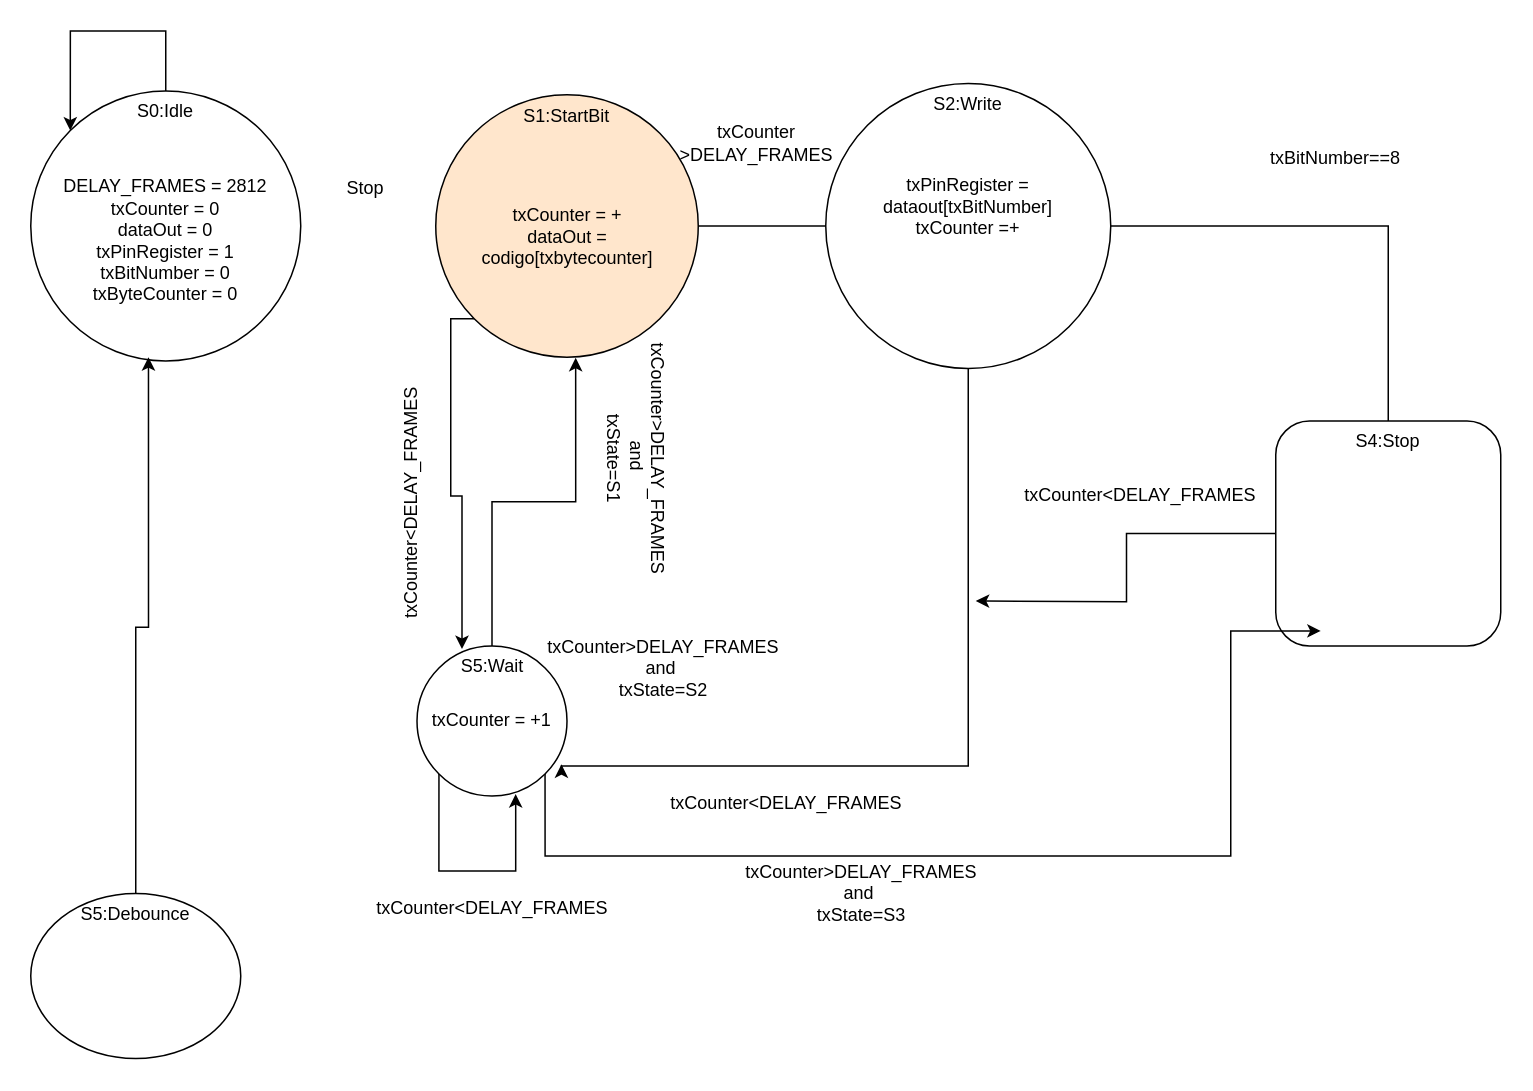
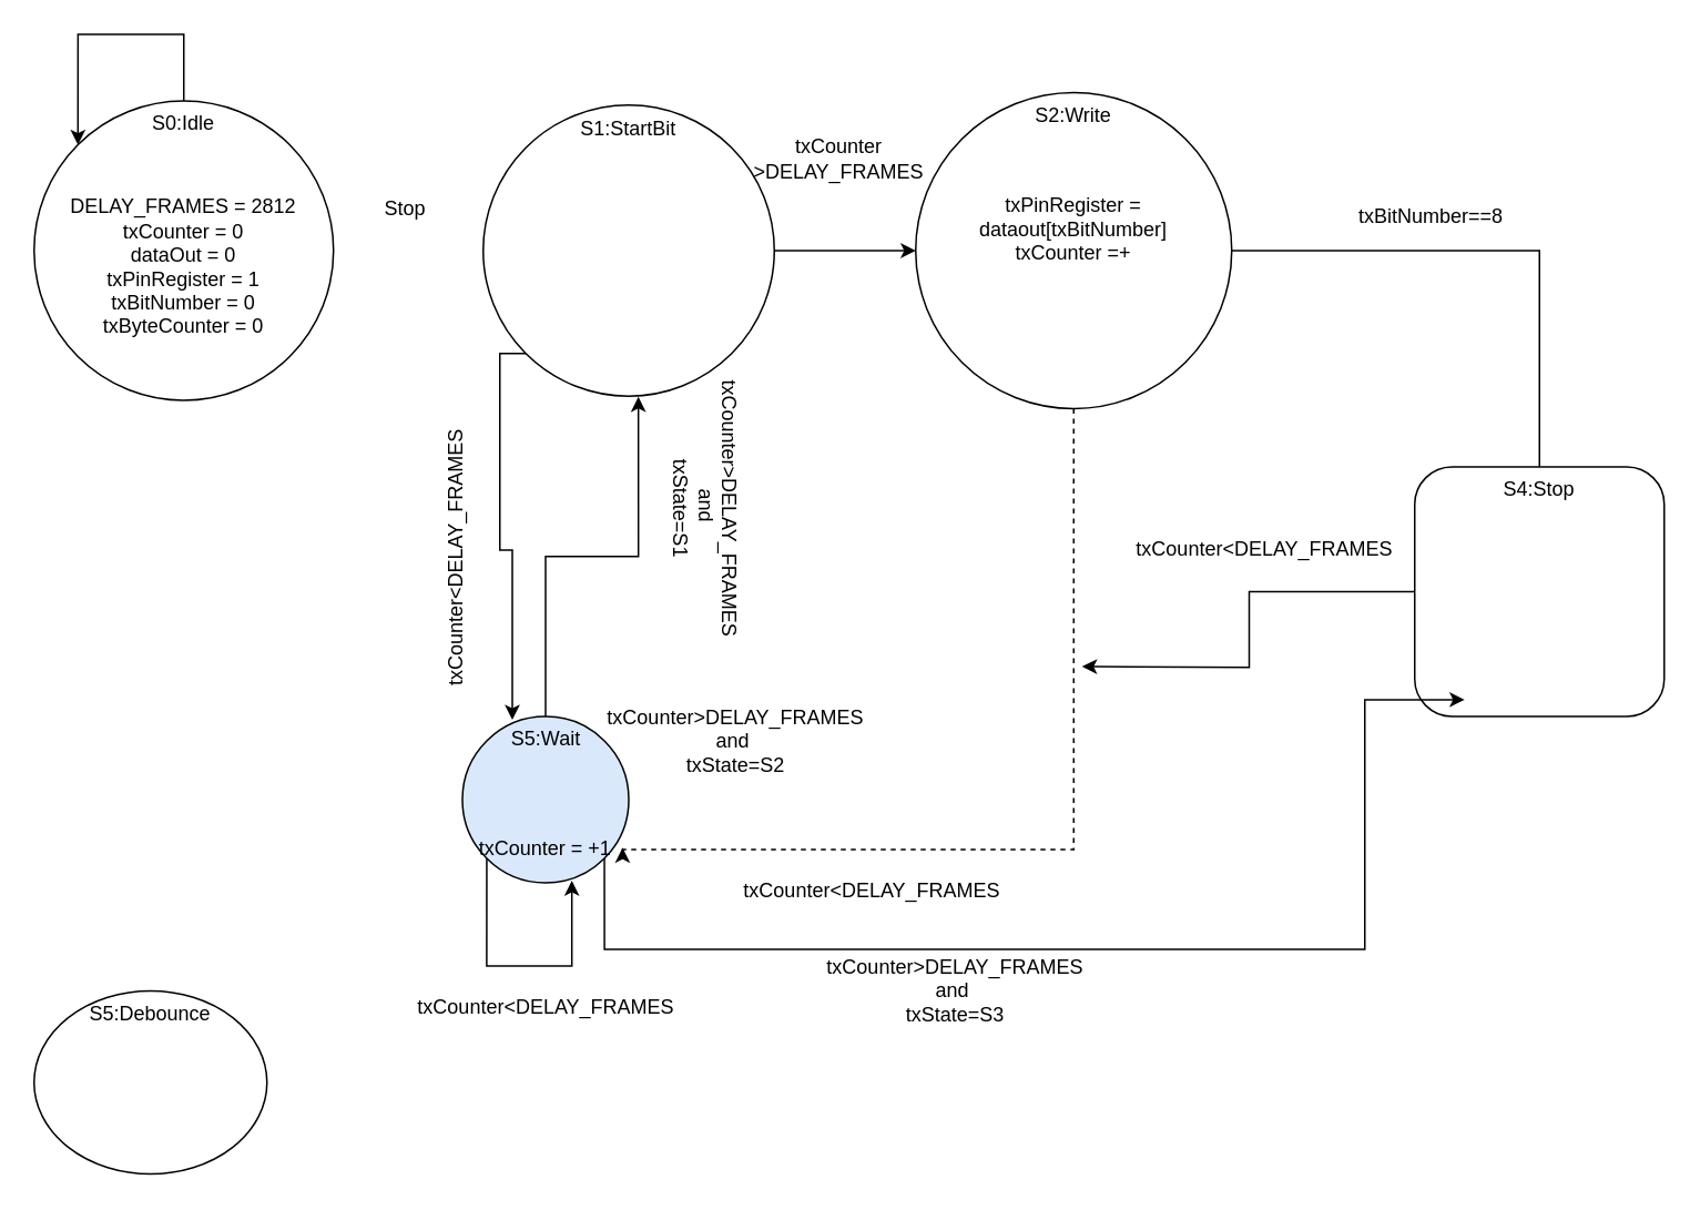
- <mxCell id="30" value="txBitNumber==8" style="text;html=1;align=center;verticalAlign=middle;whiteSpace=wrap;rounded=0;" vertex="1" parent="1"><mxGeometry x="860" y="90" width="60" height="30" as="geometry" /></mxCell>
+ <mxCell id="30" value="txBitNumber==8" style="text;html=1;align=center;verticalAlign=middle;whiteSpace=wrap;rounded=0;" vertex="1" parent="1"><mxGeometry x="830" y="115" width="60" height="30" as="geometry" /></mxCell>
- <mxCell id="4" value="S1:StartBit" style="ellipse;whiteSpace=wrap;html=1;aspect=fixed;verticalAlign=top;fillColor=#ffe6cc;" vertex="1" parent="1"><mxGeometry x="290" y="62.5" width="175" height="175" as="geometry" /></mxCell>
+ <mxCell id="4" value="S1:StartBit" style="ellipse;whiteSpace=wrap;html=1;aspect=fixed;verticalAlign=top;" vertex="1" parent="1"><mxGeometry x="290" y="62.5" width="175" height="175" as="geometry" /></mxCell>
- <mxCell id="13" value="&lt;div&gt;&lt;br&gt;&lt;/div&gt;&lt;div&gt;txCounter = +&lt;/div&gt;&lt;div style=&quot;&quot;&gt;dataOut = codigo[txbytecounter]&lt;/div&gt;" style="text;html=1;align=center;verticalAlign=middle;whiteSpace=wrap;rounded=0;" vertex="1" parent="1"><mxGeometry x="302.5" y="110" width="150" height="80" as="geometry" /></mxCell>
- <mxCell id="3" style="edgeStyle=orthogonalEdgeStyle;rounded=0;orthogonalLoop=1;jettySize=auto;html=1;endArrow=none;" edge="1" parent="1" source="4" target="6"><mxGeometry relative="1" as="geometry" /></mxCell>
+ <mxCell id="3" style="edgeStyle=orthogonalEdgeStyle;rounded=0;orthogonalLoop=1;jettySize=auto;html=1;" edge="1" parent="1" source="4" target="6"><mxGeometry relative="1" as="geometry" /></mxCell>
- <mxCell id="11" style="edgeStyle=orthogonalEdgeStyle;rounded=0;orthogonalLoop=1;jettySize=auto;html=1;entryX=0.436;entryY=0.986;entryDx=0;entryDy=0;entryPerimeter=0;" edge="1" parent="1" source="9" target="2"><mxGeometry relative="1" as="geometry" /></mxCell>
- <mxCell id="21" value="txCounter = +1" style="text;html=1;align=center;verticalAlign=middle;whiteSpace=wrap;rounded=0;" vertex="1" parent="1"><mxGeometry x="281.25" y="465" width="92.5" height="30" as="geometry" /></mxCell>
+ <mxCell id="21" value="txCounter = +1" style="text;html=1;align=center;verticalAlign=middle;whiteSpace=wrap;rounded=0;" vertex="1" parent="1"><mxGeometry x="281.25" y="495" width="92.5" height="30" as="geometry" /></mxCell>
- <mxCell id="20" value="S5:Wait" style="ellipse;whiteSpace=wrap;html=1;aspect=fixed;verticalAlign=top;" vertex="1" parent="1"><mxGeometry x="277.5" y="430" width="100" height="100" as="geometry" /></mxCell>
+ <mxCell id="20" value="S5:Wait" style="ellipse;whiteSpace=wrap;html=1;aspect=fixed;verticalAlign=top;fillColor=#dae8fc;" vertex="1" parent="1"><mxGeometry x="277.5" y="430" width="100" height="100" as="geometry" /></mxCell>
- <mxCell id="28" style="edgeStyle=orthogonalEdgeStyle;rounded=0;orthogonalLoop=1;jettySize=auto;html=1;entryX=0.963;entryY=0.789;entryDx=0;entryDy=0;entryPerimeter=0;" edge="1" parent="1" source="6" target="20"><mxGeometry relative="1" as="geometry"><Array as="points"><mxPoint x="645" y="510" /><mxPoint x="374" y="510" /></Array></mxGeometry></mxCell>
+ <mxCell id="28" style="edgeStyle=orthogonalEdgeStyle;rounded=0;orthogonalLoop=1;jettySize=auto;html=1;entryX=0.963;entryY=0.789;entryDx=0;entryDy=0;entryPerimeter=0;dashed=1;" edge="1" parent="1" source="6" target="20"><mxGeometry relative="1" as="geometry"><Array as="points"><mxPoint x="645" y="510" /><mxPoint x="374" y="510" /></Array></mxGeometry></mxCell>
